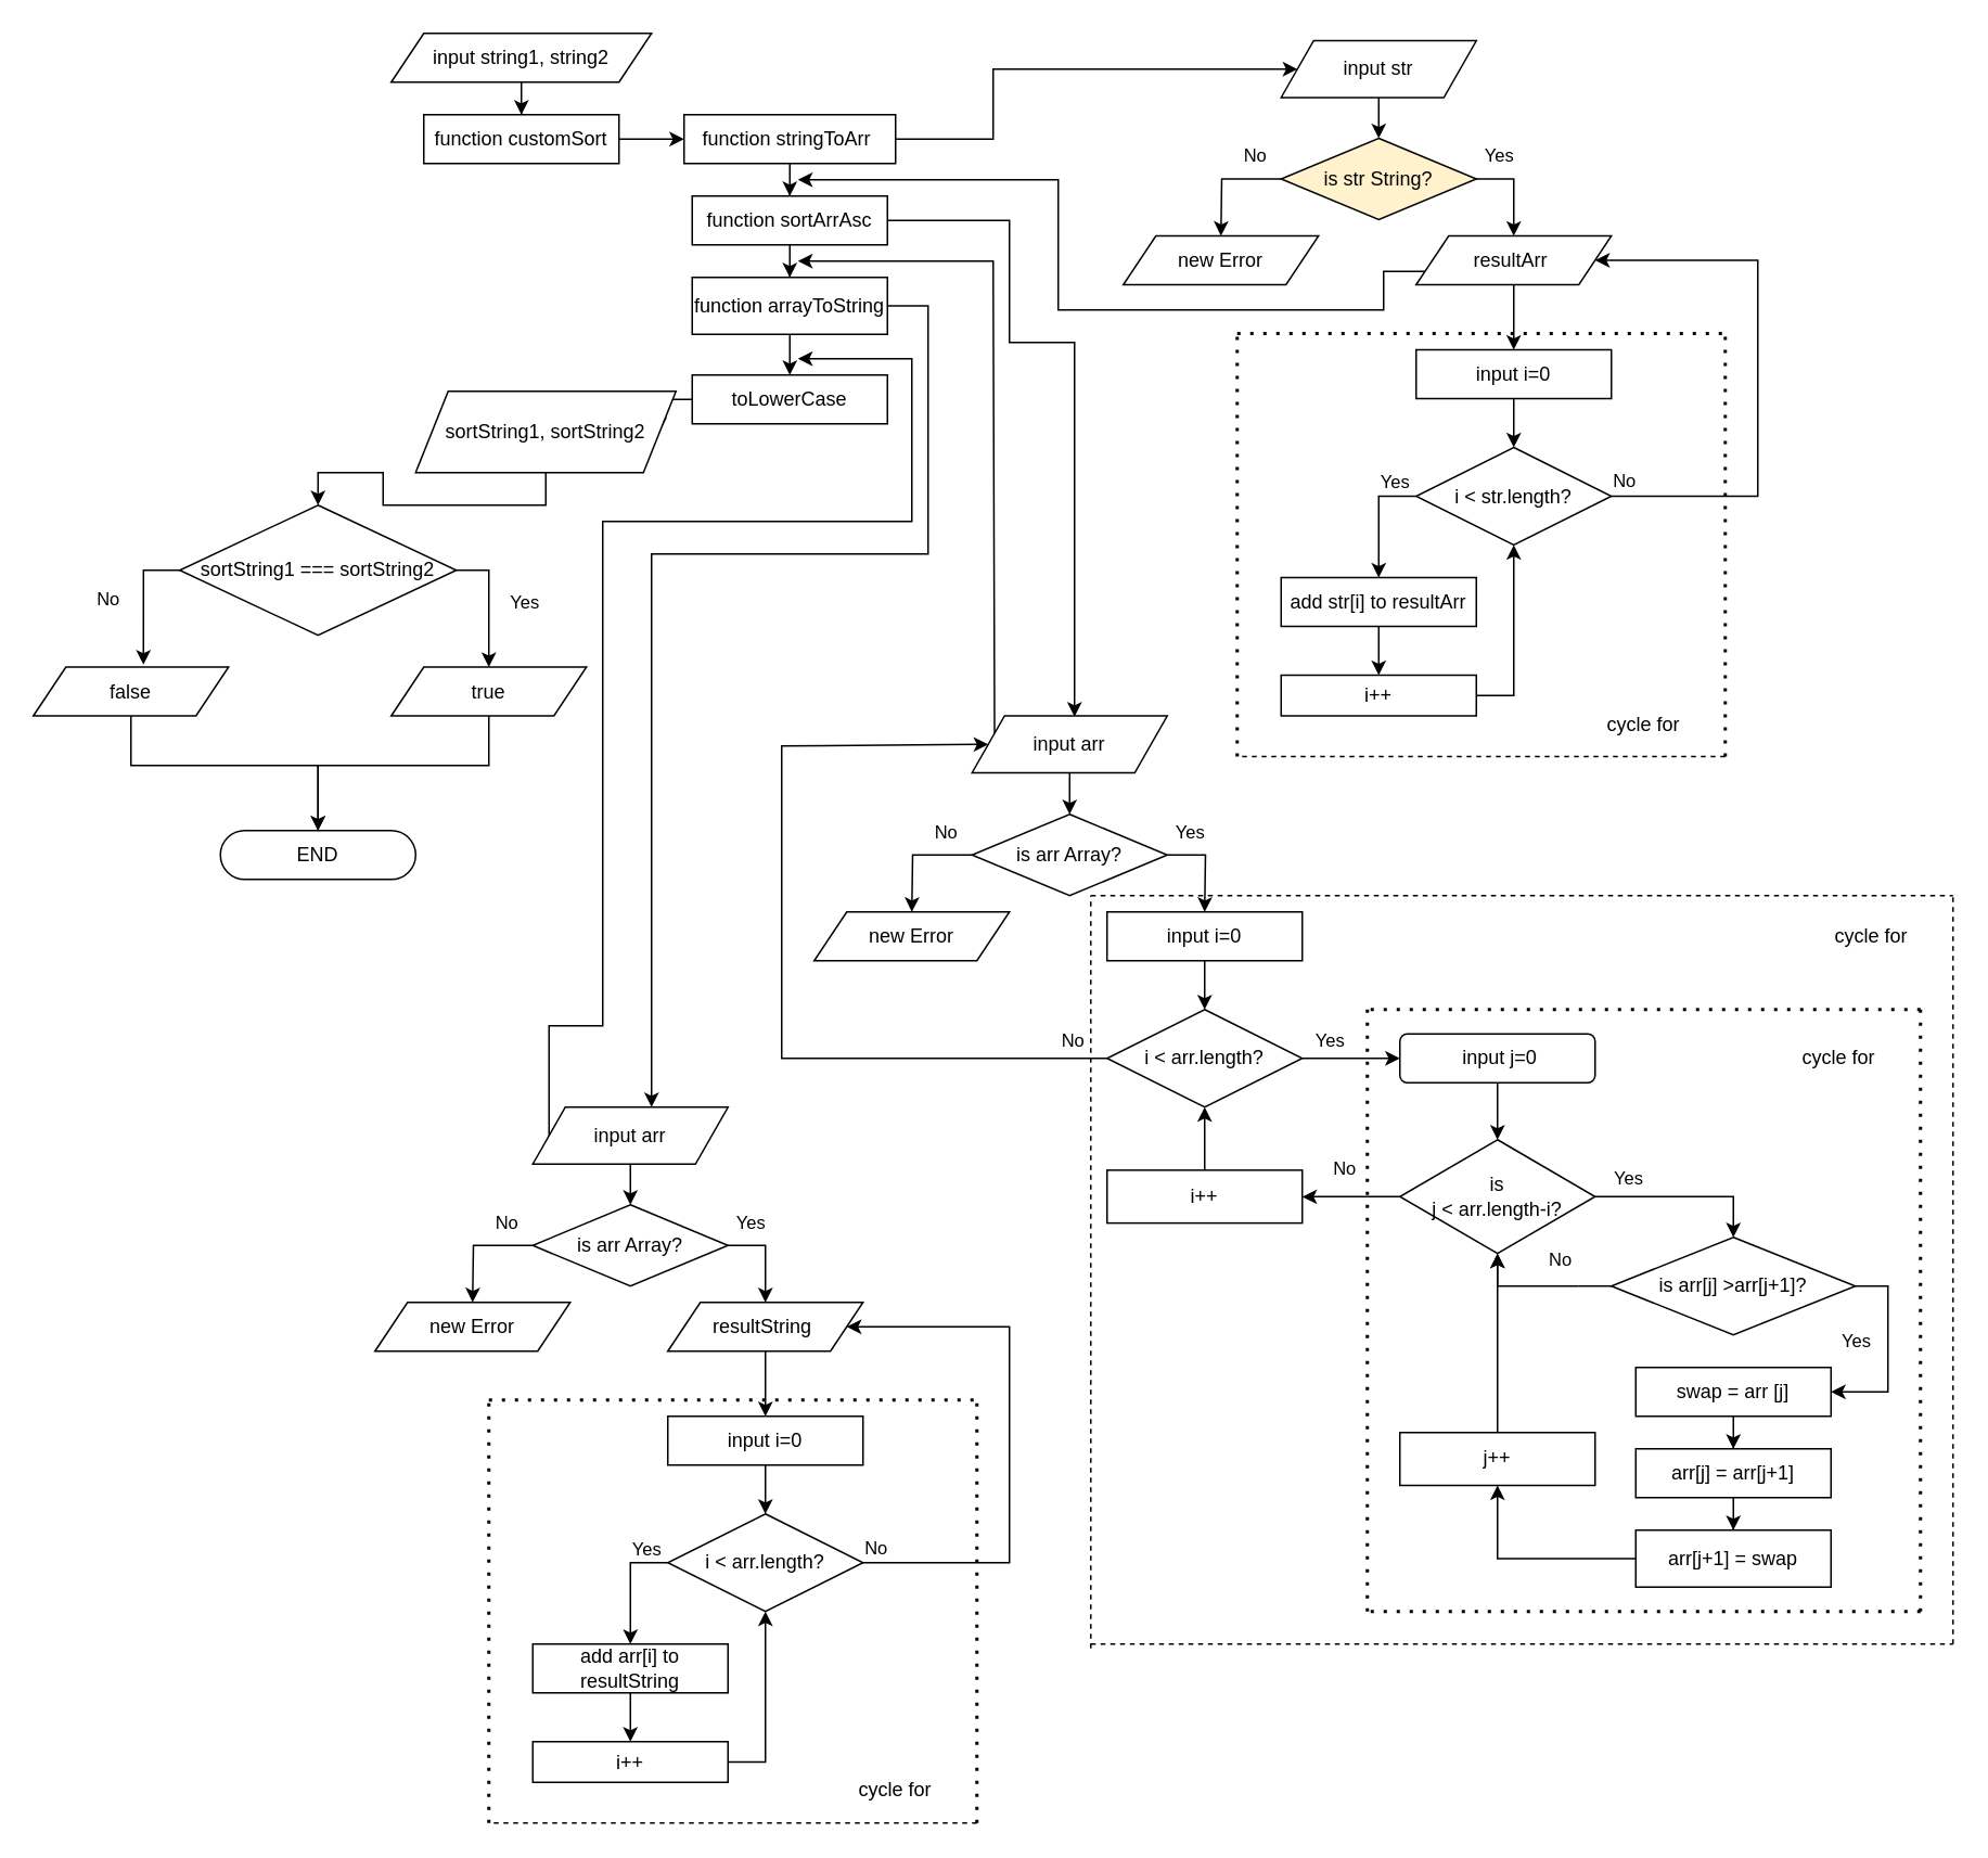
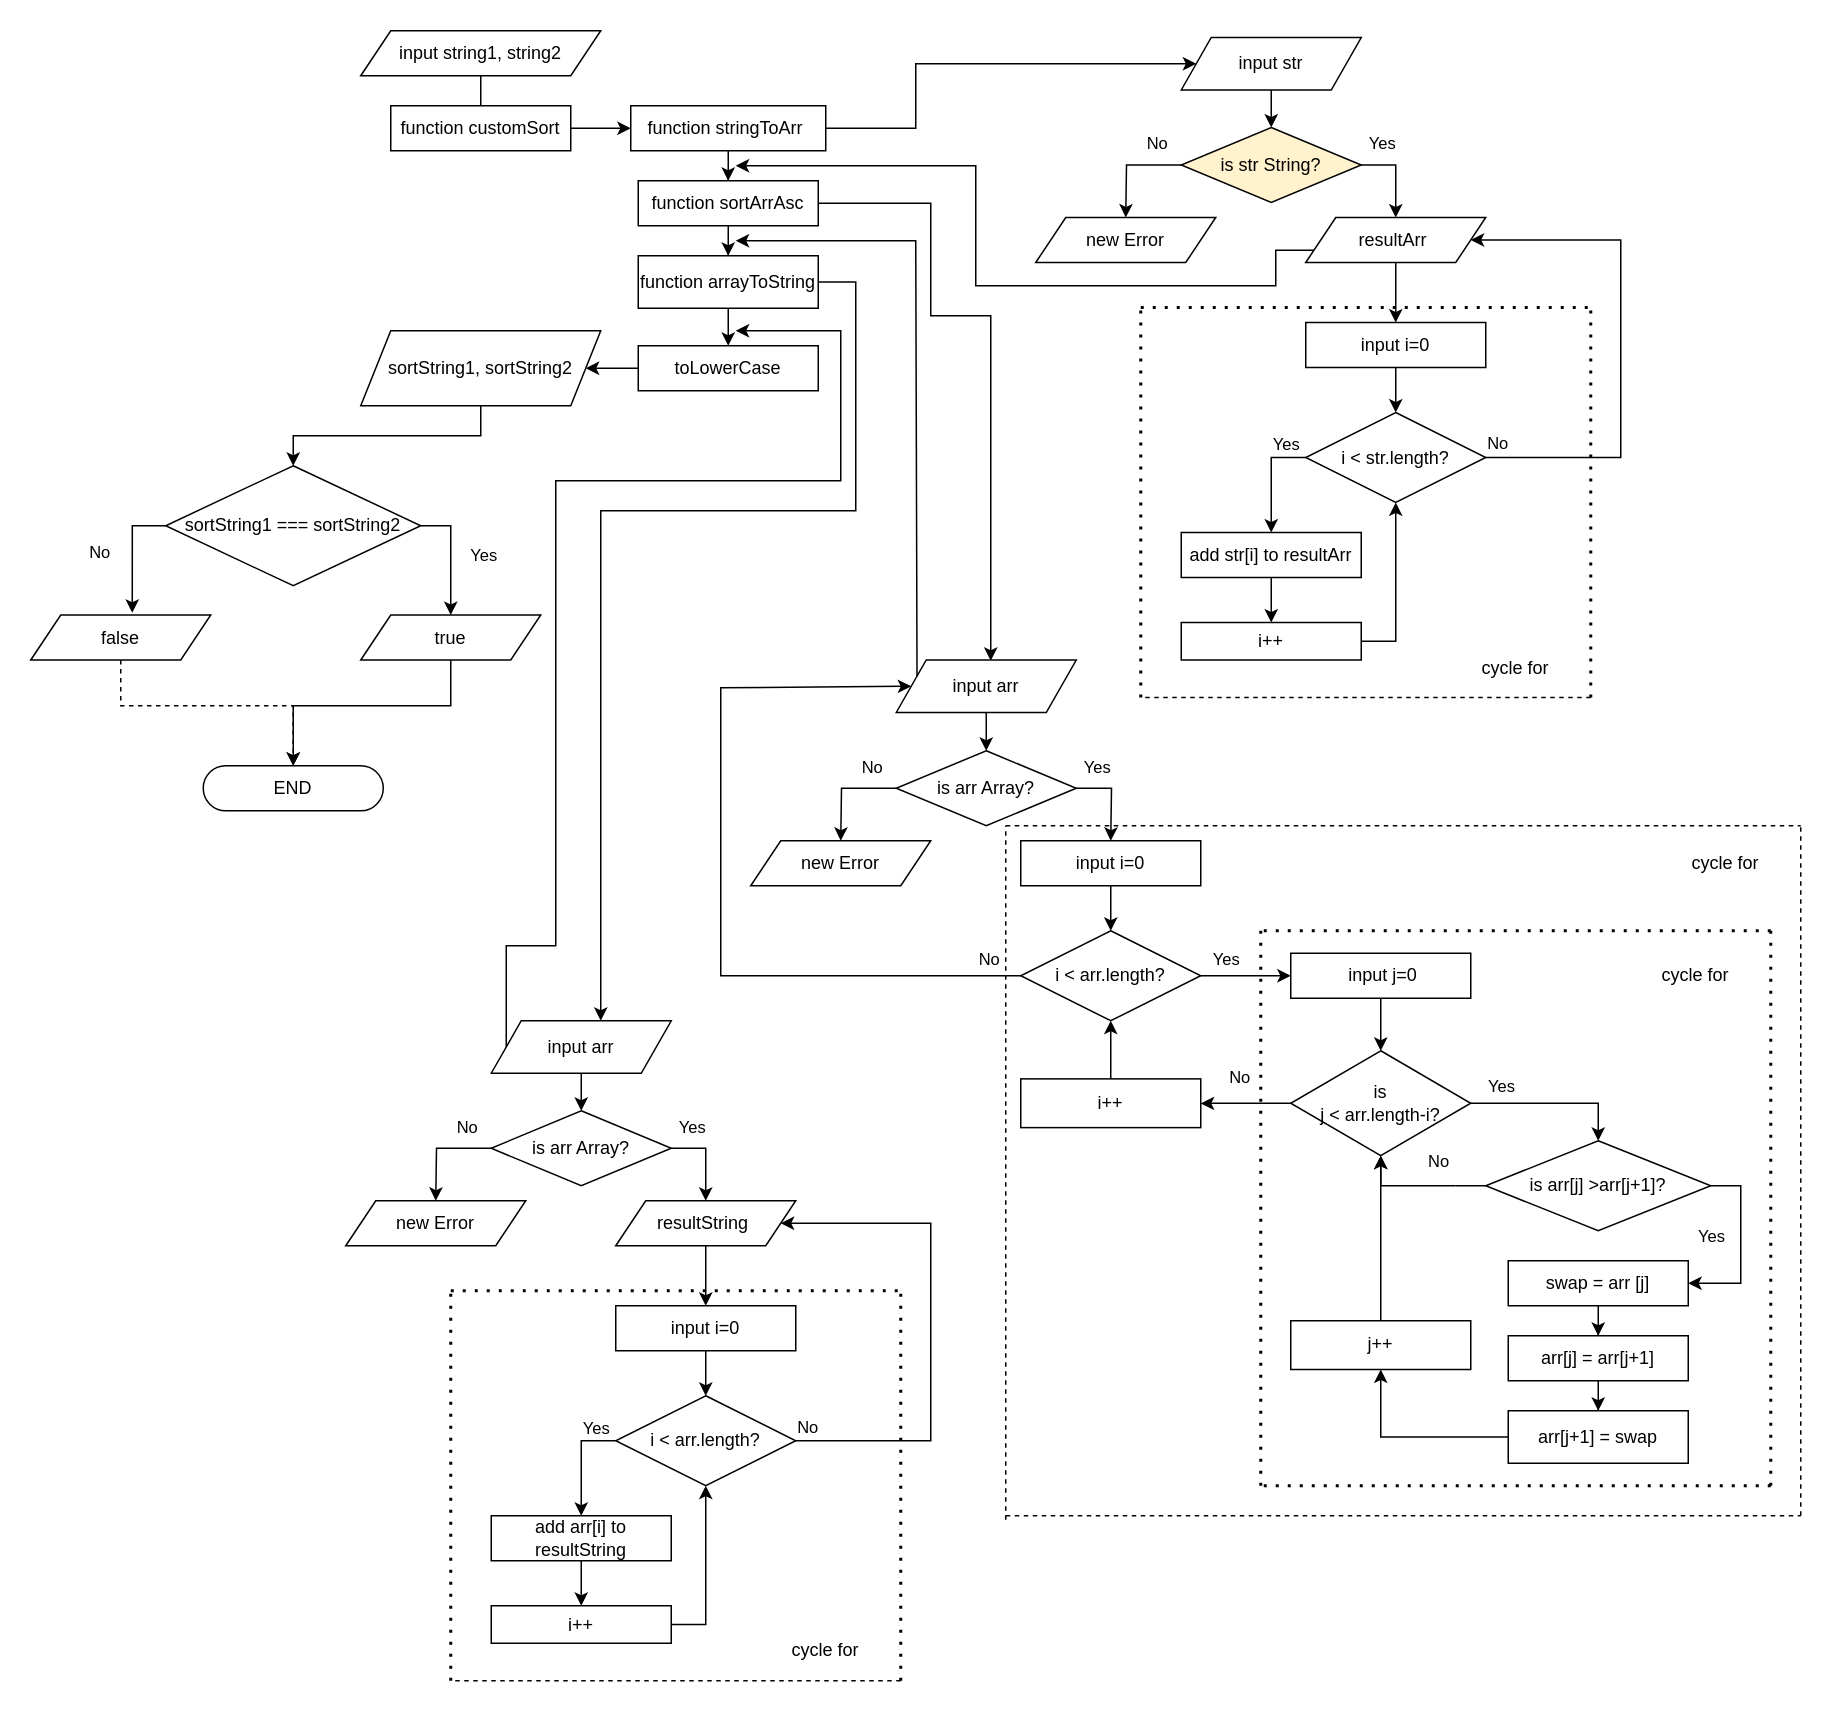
- <mxCell id="2" style="edgeStyle=orthogonalEdgeStyle;rounded=0;orthogonalLoop=1;jettySize=auto;html=1;entryX=0.5;entryY=0;entryDx=0;entryDy=0;" edge="1" parent="1" source="3" target="5"><mxGeometry relative="1" as="geometry"><mxPoint x="320" y="120" as="targetPoint" /></mxGeometry></mxCell>
+ <mxCell id="2" style="edgeStyle=orthogonalEdgeStyle;rounded=0;orthogonalLoop=1;jettySize=auto;html=1;entryX=0.5;entryY=0;entryDx=0;entryDy=0;endArrow=none;" edge="1" parent="1" source="3" target="5"><mxGeometry relative="1" as="geometry"><mxPoint x="320" y="120" as="targetPoint" /></mxGeometry></mxCell>
- <mxCell id="18" value="sortString1, sortString2" style="shape=parallelogram;perimeter=parallelogramPerimeter;whiteSpace=wrap;html=1;fixedSize=1;" vertex="1" parent="1"><mxGeometry x="255" y="240" width="160" height="50" as="geometry" /></mxCell>
+ <mxCell id="18" value="sortString1, sortString2" style="shape=parallelogram;perimeter=parallelogramPerimeter;whiteSpace=wrap;html=1;fixedSize=1;" vertex="1" parent="1"><mxGeometry x="240" y="220" width="160" height="50" as="geometry" /></mxCell>
- <mxCell id="130" style="edgeStyle=orthogonalEdgeStyle;rounded=0;orthogonalLoop=1;jettySize=auto;html=1;entryX=0.5;entryY=0;entryDx=0;entryDy=0;" edge="1" parent="1" source="131" target="6"><mxGeometry relative="1" as="geometry"><mxPoint x="190" y="510" as="targetPoint" /><Array as="points"><mxPoint x="80" y="470" /><mxPoint x="195" y="470" /></Array></mxGeometry></mxCell>
+ <mxCell id="130" style="edgeStyle=orthogonalEdgeStyle;rounded=0;orthogonalLoop=1;jettySize=auto;html=1;entryX=0.5;entryY=0;entryDx=0;entryDy=0;dashed=1;" edge="1" parent="1" source="131" target="6"><mxGeometry relative="1" as="geometry"><mxPoint x="190" y="510" as="targetPoint" /><Array as="points"><mxPoint x="80" y="470" /><mxPoint x="195" y="470" /></Array></mxGeometry></mxCell>
- <mxCell id="60" value="&amp;nbsp;input j=0" style="whiteSpace=wrap;html=1;rounded=1;" vertex="1" parent="1"><mxGeometry x="860" y="635" width="120" height="30" as="geometry" /></mxCell>
+ <mxCell id="60" value="&amp;nbsp;input j=0" style="whiteSpace=wrap;html=1;" vertex="1" parent="1"><mxGeometry x="860" y="635" width="120" height="30" as="geometry" /></mxCell>
